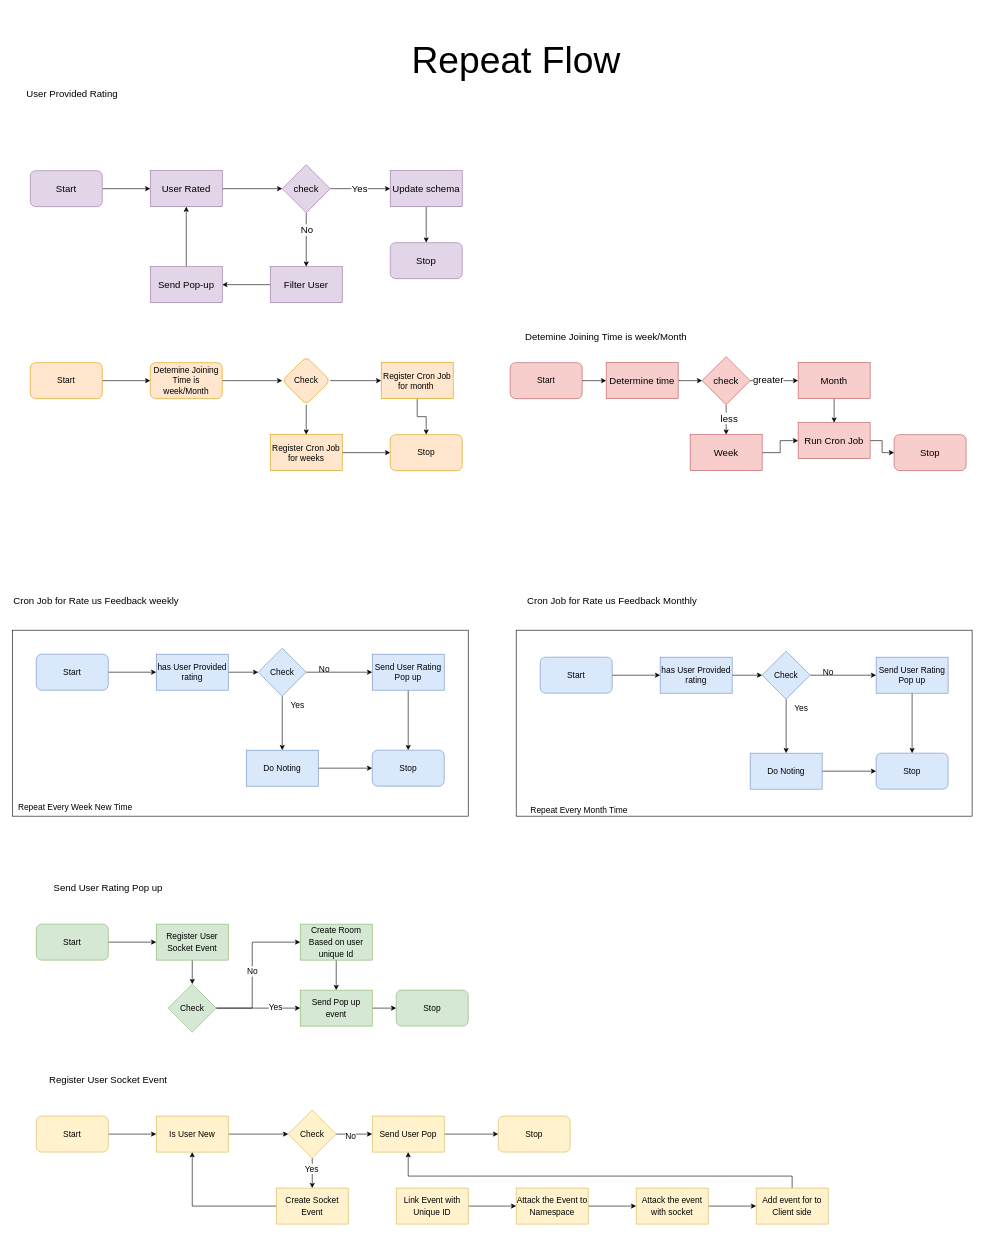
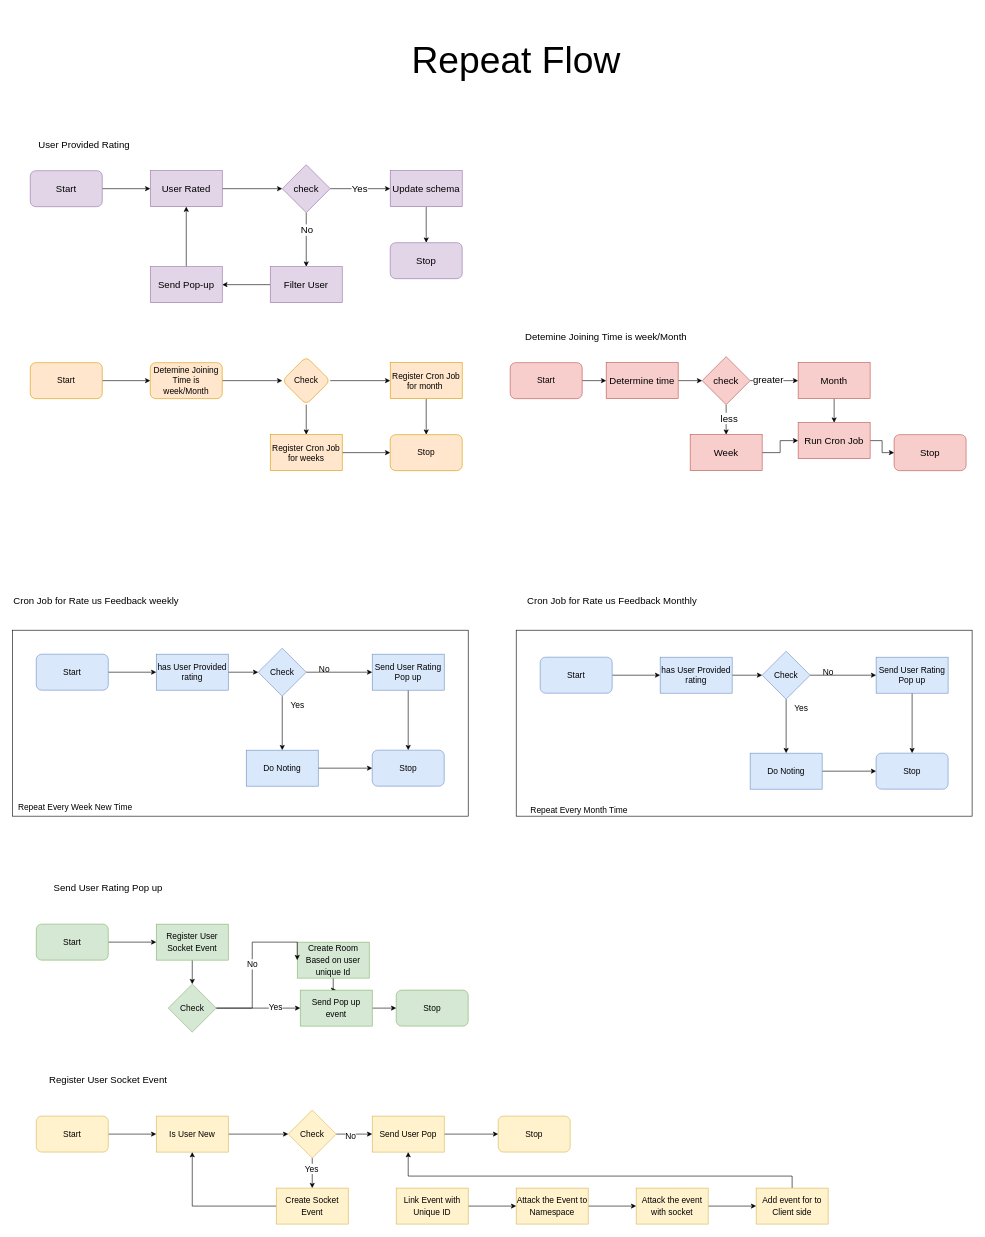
- <mxCell id="104" value="&lt;font style=&quot;font-size: 16px;&quot;&gt;User Provided Rating&lt;/font&gt;" style="text;html=1;strokeColor=none;fillColor=none;align=center;verticalAlign=middle;whiteSpace=wrap;rounded=0;" parent="1" vertex="1"><mxGeometry x="40" y="135" width="160" height="40" as="geometry" /></mxCell>
+ <mxCell id="104" value="&lt;font style=&quot;font-size: 16px;&quot;&gt;User Provided Rating&lt;/font&gt;" style="text;html=1;strokeColor=none;fillColor=none;align=center;verticalAlign=middle;whiteSpace=wrap;rounded=0;" parent="1" vertex="1"><mxGeometry x="60" y="220" width="160" height="40" as="geometry" /></mxCell>
- <mxCell id="83" value="Register Cron Job for month&amp;nbsp;" style="rounded=0;whiteSpace=wrap;html=1;fontSize=14;fillColor=#ffe6cc;strokeColor=#d79b00;" parent="1" vertex="1"><mxGeometry x="635" y="604" width="120" height="60" as="geometry" /></mxCell>
+ <mxCell id="83" value="Register Cron Job for month&amp;nbsp;" style="rounded=0;whiteSpace=wrap;html=1;fontSize=14;fillColor=#ffe6cc;strokeColor=#d79b00;" parent="1" vertex="1"><mxGeometry x="650" y="604" width="120" height="60" as="geometry" /></mxCell>
- <mxCell id="25" value="&lt;font style=&quot;font-size: 14px;&quot;&gt;Create Room Based on user unique Id&lt;/font&gt;" style="whiteSpace=wrap;html=1;fontSize=17;fillColor=#d5e8d4;strokeColor=#82b366;rounded=0;" parent="1" vertex="1"><mxGeometry x="500" y="1540" width="120" height="60" as="geometry" /></mxCell>
+ <mxCell id="25" value="&lt;font style=&quot;font-size: 14px;&quot;&gt;Create Room Based on user unique Id&lt;/font&gt;" style="whiteSpace=wrap;html=1;fontSize=17;fillColor=#d5e8d4;strokeColor=#82b366;rounded=0;" parent="1" vertex="1"><mxGeometry x="495" y="1570" width="120" height="60" as="geometry" /></mxCell>
